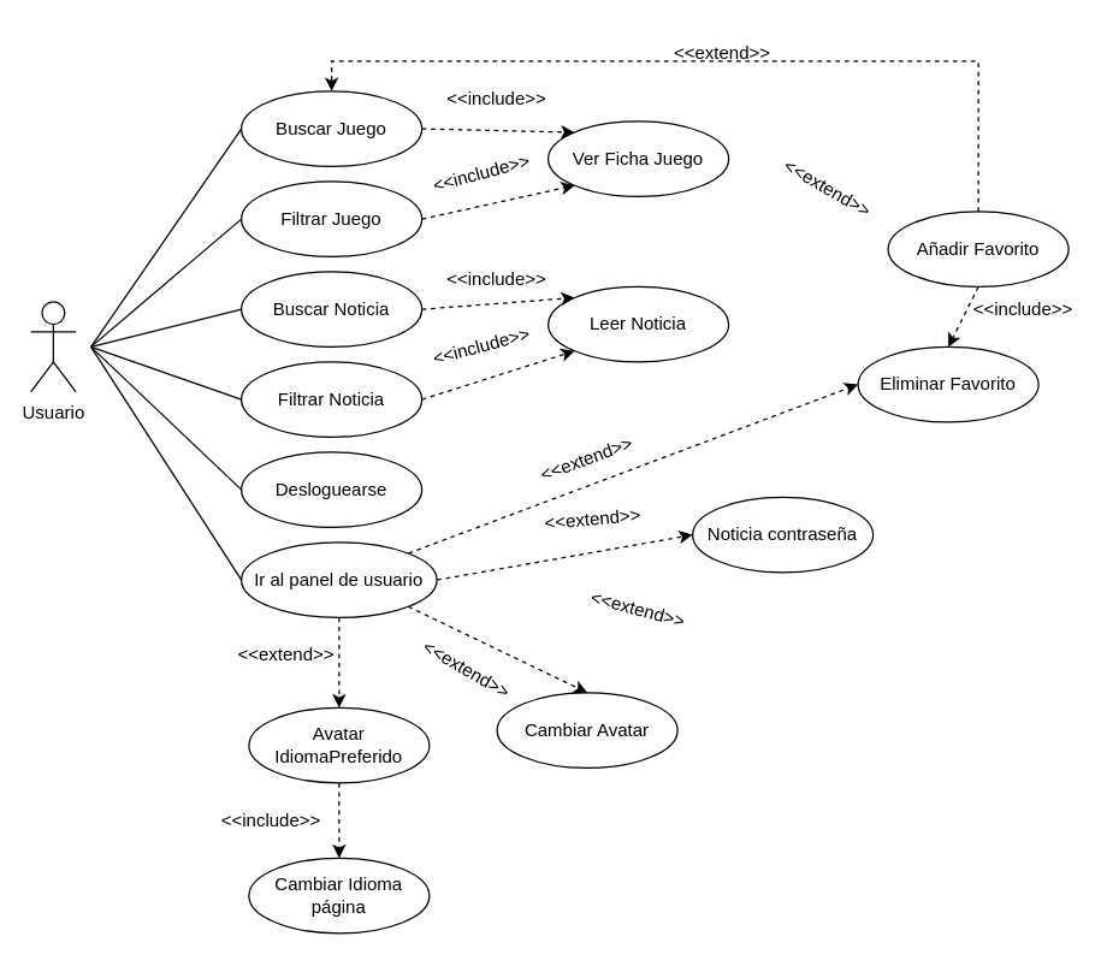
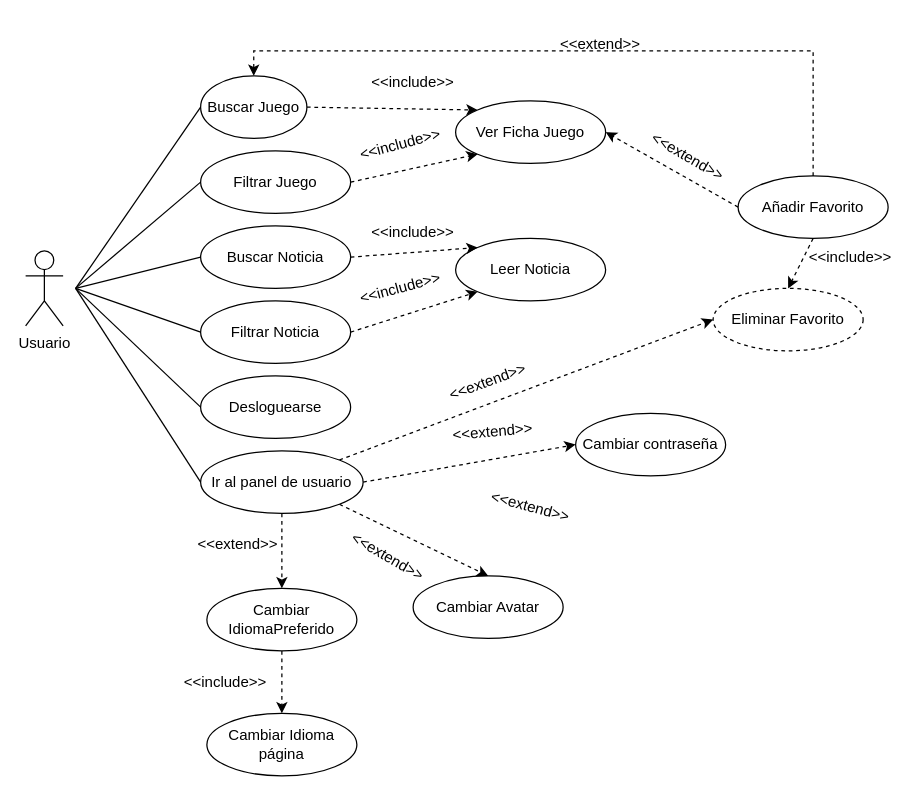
- <mxCell id="13" value="Buscar Juego" style="ellipse;whiteSpace=wrap;html=1;" vertex="1" parent="1"><mxGeometry x="160" y="60" width="120" height="50" as="geometry" /></mxCell>
+ <mxCell id="13" value="Buscar Juego" style="ellipse;whiteSpace=wrap;html=1;" vertex="1" parent="1"><mxGeometry x="160" y="60" width="85" height="50" as="geometry" /></mxCell>
+ <mxCell id="2" style="edgeStyle=none;rounded=0;orthogonalLoop=1;jettySize=auto;html=1;exitX=0;exitY=0.5;exitDx=0;exitDy=0;entryX=1;entryY=0.5;entryDx=0;entryDy=0;dashed=1;" edge="1" parent="1" source="5" target="14"><mxGeometry relative="1" as="geometry" /></mxCell>
- <mxCell id="6" value="&lt;div&gt;Eliminar Favorito&lt;/div&gt;" style="ellipse;whiteSpace=wrap;html=1;" vertex="1" parent="1"><mxGeometry x="570" y="230" width="120" height="50" as="geometry" /></mxCell>
+ <mxCell id="6" value="&lt;div&gt;Eliminar Favorito&lt;/div&gt;" style="ellipse;whiteSpace=wrap;html=1;dashed=1;" vertex="1" parent="1"><mxGeometry x="570" y="230" width="120" height="50" as="geometry" /></mxCell>
- <mxCell id="7" value="Noticia contraseña" style="ellipse;whiteSpace=wrap;html=1;" vertex="1" parent="1"><mxGeometry x="460" y="330" width="120" height="50" as="geometry" /></mxCell>
+ <mxCell id="7" value="Cambiar contraseña" style="ellipse;whiteSpace=wrap;html=1;" vertex="1" parent="1"><mxGeometry x="460" y="330" width="120" height="50" as="geometry" /></mxCell>
- <mxCell id="10" value="Avatar IdiomaPreferido" style="ellipse;whiteSpace=wrap;html=1;" vertex="1" parent="1"><mxGeometry x="165" y="470" width="120" height="50" as="geometry" /></mxCell>
+ <mxCell id="10" value="Cambiar IdiomaPreferido" style="ellipse;whiteSpace=wrap;html=1;" vertex="1" parent="1"><mxGeometry x="165" y="470" width="120" height="50" as="geometry" /></mxCell>
